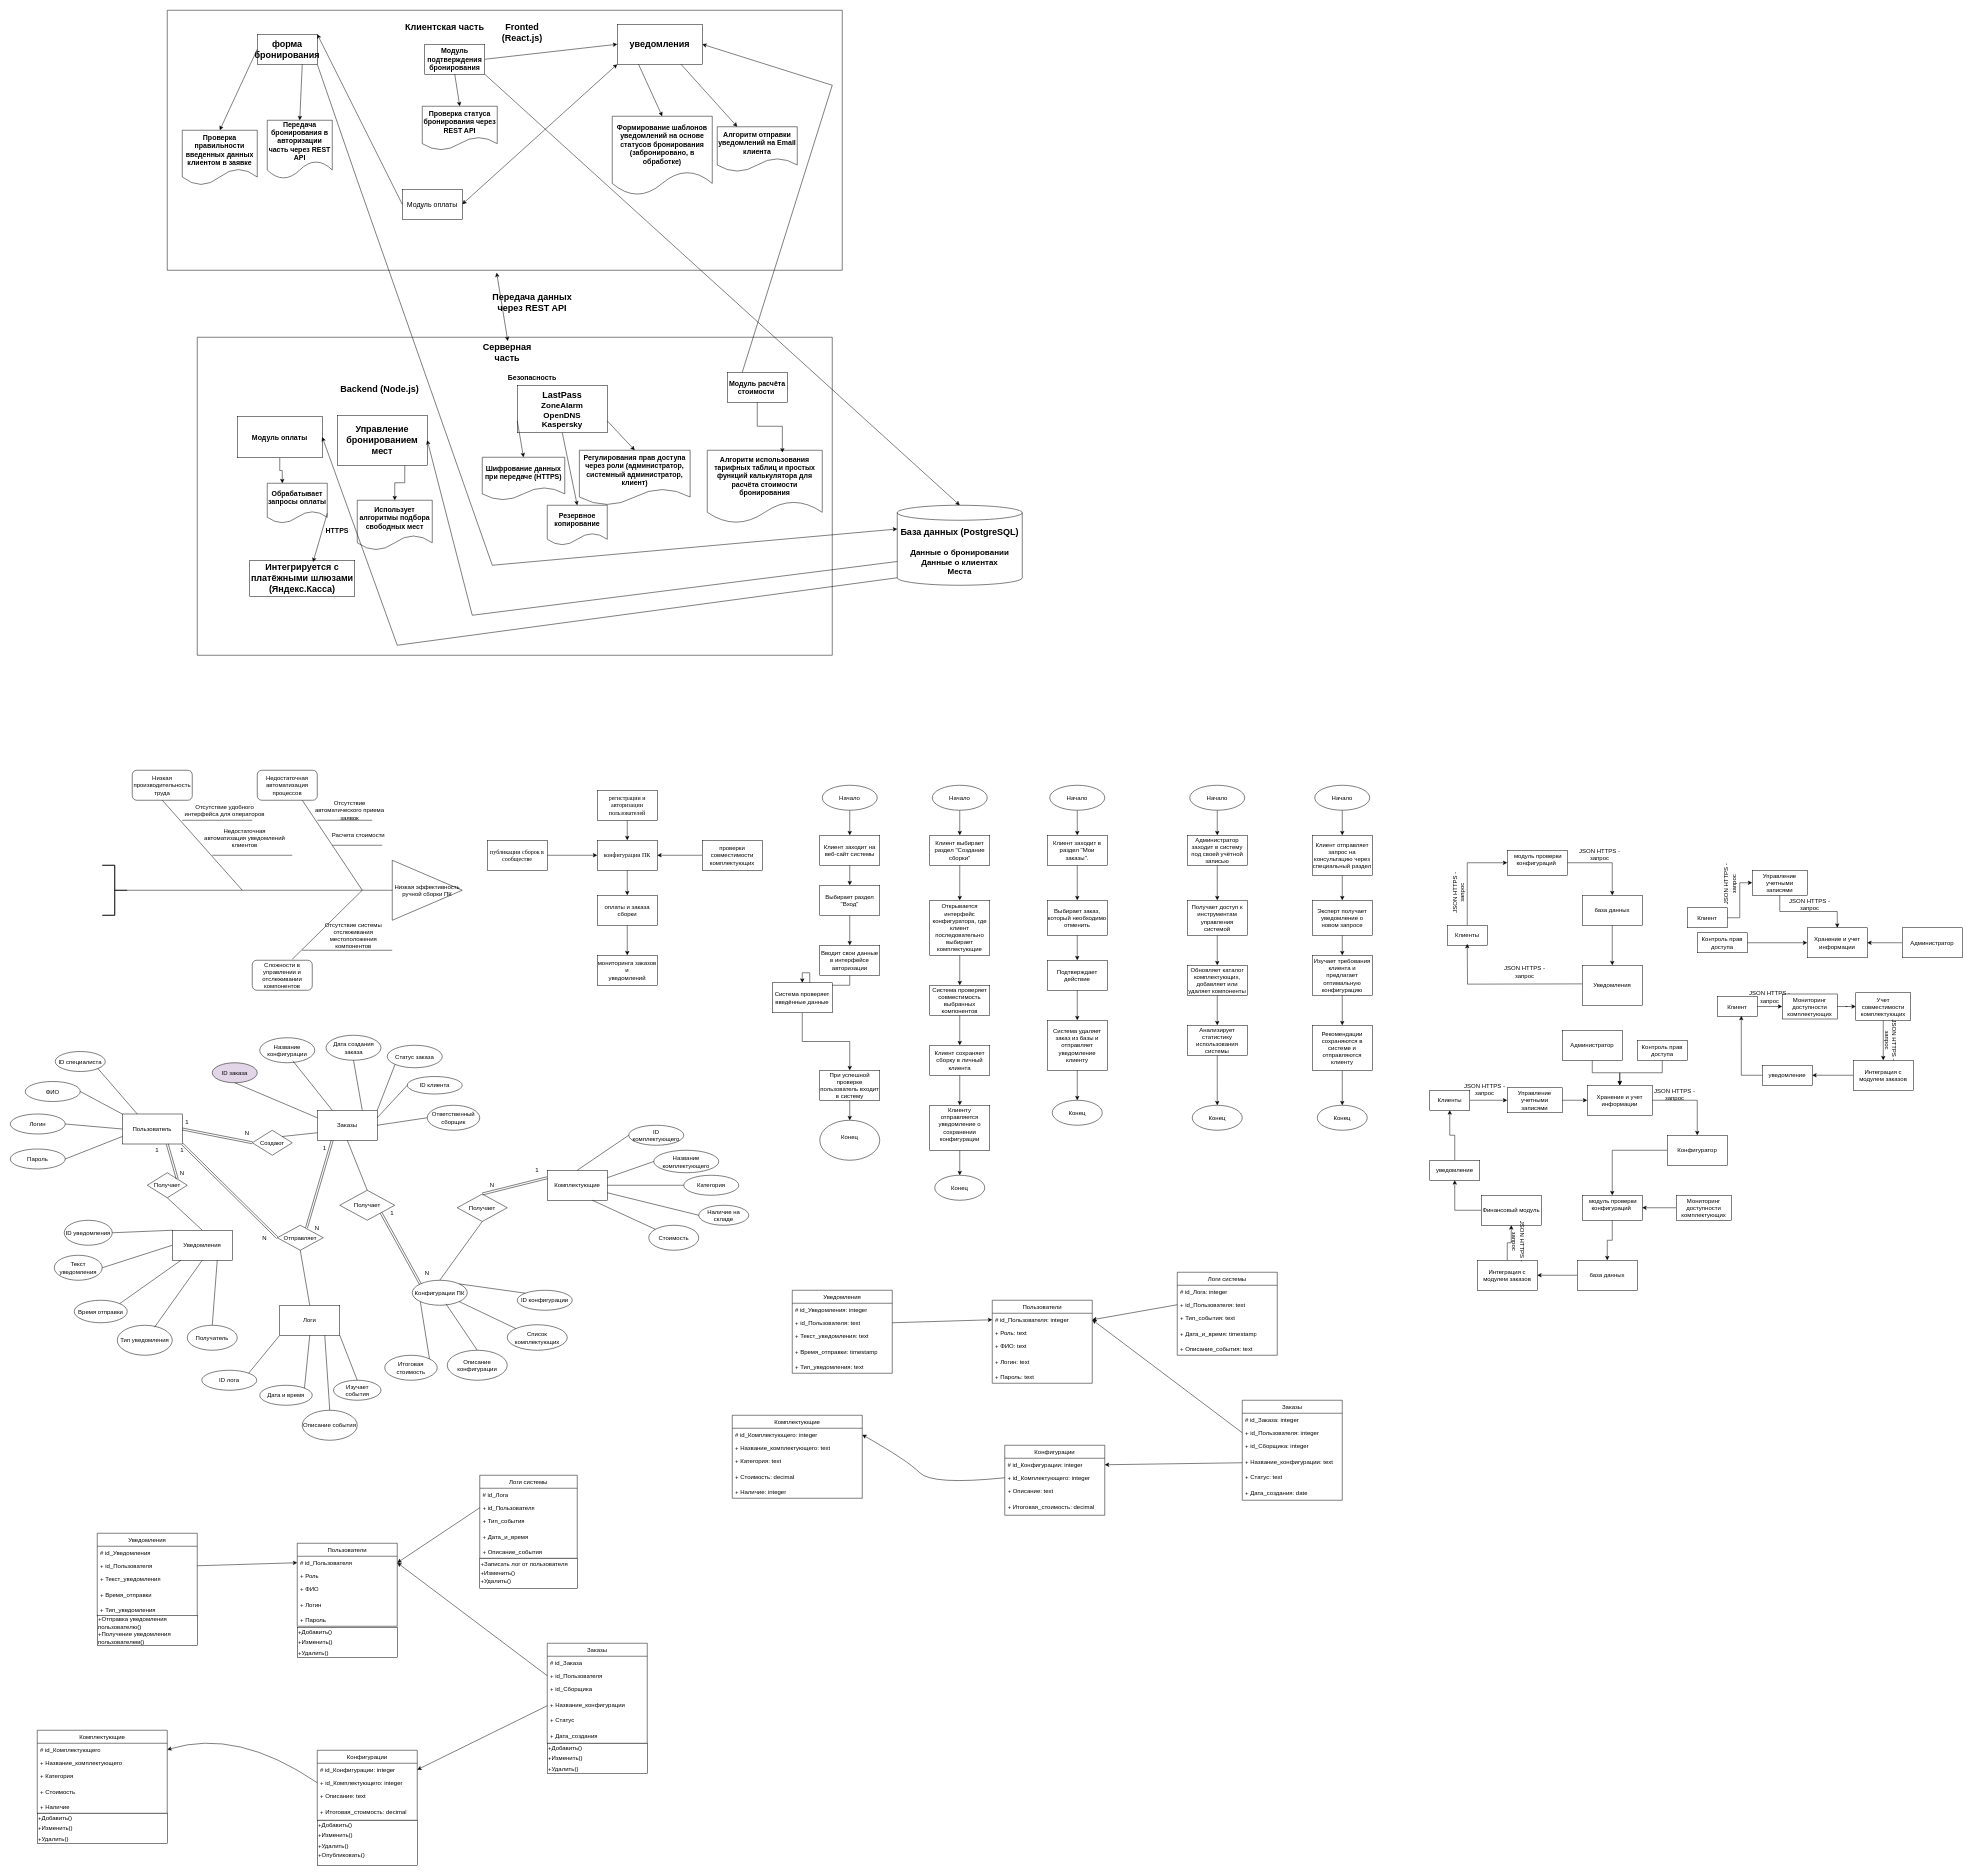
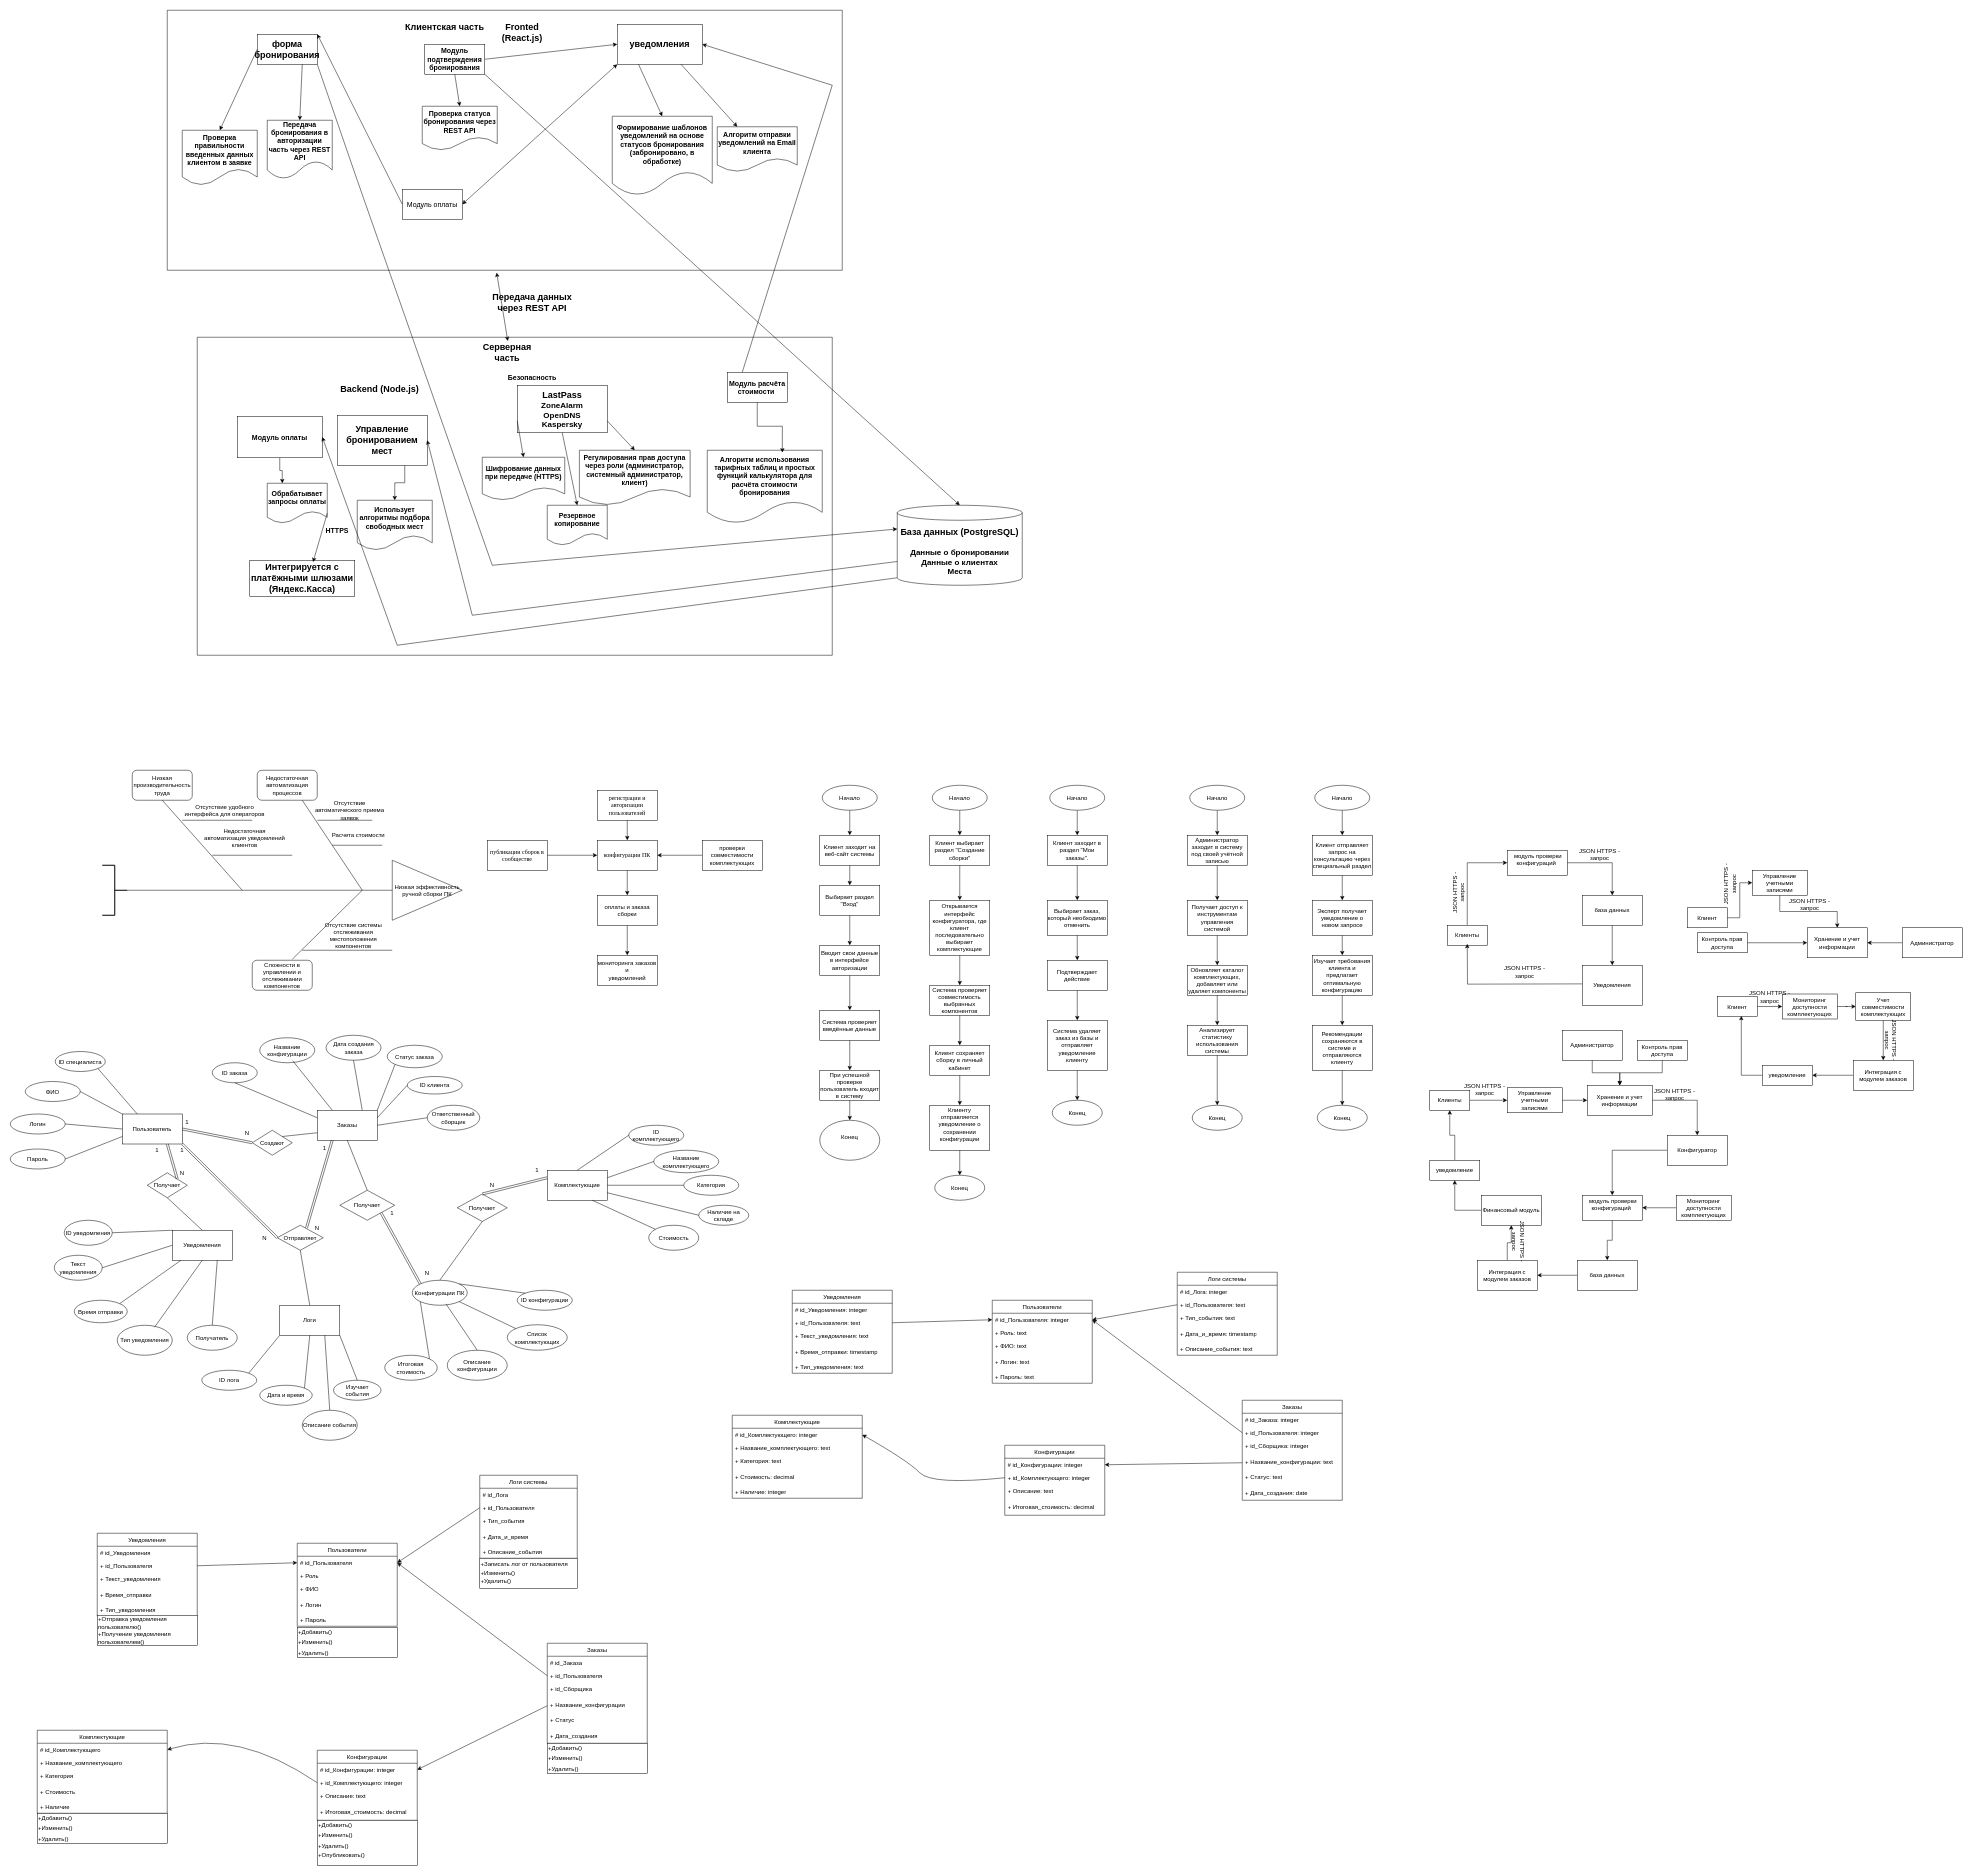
- <mxCell id="42" value="Система проверяет введённые данные" style="rounded=0;whiteSpace=wrap;html=1;" parent="1" vertex="1"><mxGeometry x="1544" y="1965" width="120" height="60" as="geometry" /></mxCell>
+ <mxCell id="42" value="Система проверяет введённые данные" style="rounded=0;whiteSpace=wrap;html=1;" parent="1" vertex="1"><mxGeometry x="1639" y="2020" width="120" height="60" as="geometry" /></mxCell>
- <mxCell id="55" value="Клиент сохраняет сборку в личный клиента" style="rounded=0;whiteSpace=wrap;html=1;" parent="1" vertex="1"><mxGeometry x="1859" y="2090" width="120" height="60" as="geometry" /></mxCell>
+ <mxCell id="55" value="Клиент сохраняет сборку в личный кабинет" style="rounded=0;whiteSpace=wrap;html=1;" parent="1" vertex="1"><mxGeometry x="1859" y="2090" width="120" height="60" as="geometry" /></mxCell>
- <mxCell id="163" value="ID заказа" style="ellipse;whiteSpace=wrap;html=1;fillColor=#e1d5e7;" parent="1" vertex="1"><mxGeometry x="424" y="2125" width="90" height="40" as="geometry" /></mxCell>
+ <mxCell id="163" value="ID заказа" style="ellipse;whiteSpace=wrap;html=1;" parent="1" vertex="1"><mxGeometry x="424" y="2125" width="90" height="40" as="geometry" /></mxCell>
